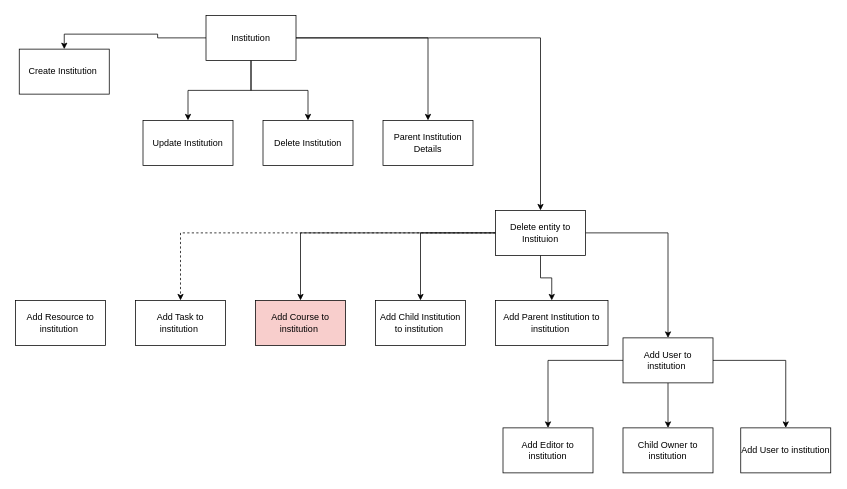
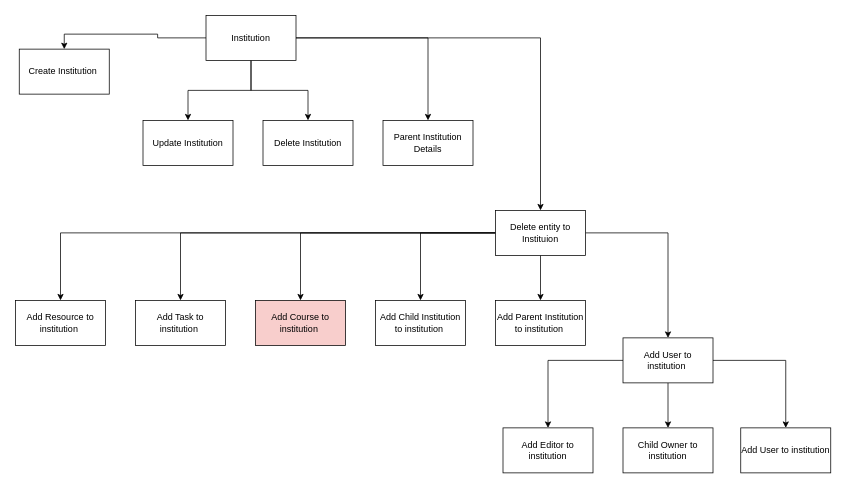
+ <mxCell id="17" style="edgeStyle=orthogonalEdgeStyle;rounded=0;orthogonalLoop=1;jettySize=auto;html=1;entryX=0.5;entryY=0;entryDx=0;entryDy=0;" edge="1" parent="1" source="18" target="30"><mxGeometry relative="1" as="geometry" /></mxCell>
- <mxCell id="16" style="edgeStyle=orthogonalEdgeStyle;rounded=0;orthogonalLoop=1;jettySize=auto;html=1;entryX=0.5;entryY=0;entryDx=0;entryDy=0;dashed=1;" edge="1" parent="1" source="18" target="29"><mxGeometry relative="1" as="geometry" /></mxCell>
+ <mxCell id="16" style="edgeStyle=orthogonalEdgeStyle;rounded=0;orthogonalLoop=1;jettySize=auto;html=1;entryX=0.5;entryY=0;entryDx=0;entryDy=0;" edge="1" parent="1" source="18" target="29"><mxGeometry relative="1" as="geometry" /></mxCell>
- <mxCell id="26" value="Add Parent Institution to institution&amp;nbsp;" style="rounded=0;whiteSpace=wrap;html=1;" vertex="1" parent="1"><mxGeometry x="660" y="400" width="150" height="60" as="geometry" /></mxCell>
+ <mxCell id="26" value="Add Parent Institution to institution&amp;nbsp;" style="rounded=0;whiteSpace=wrap;html=1;" vertex="1" parent="1"><mxGeometry x="660" y="400" width="120" height="60" as="geometry" /></mxCell>
